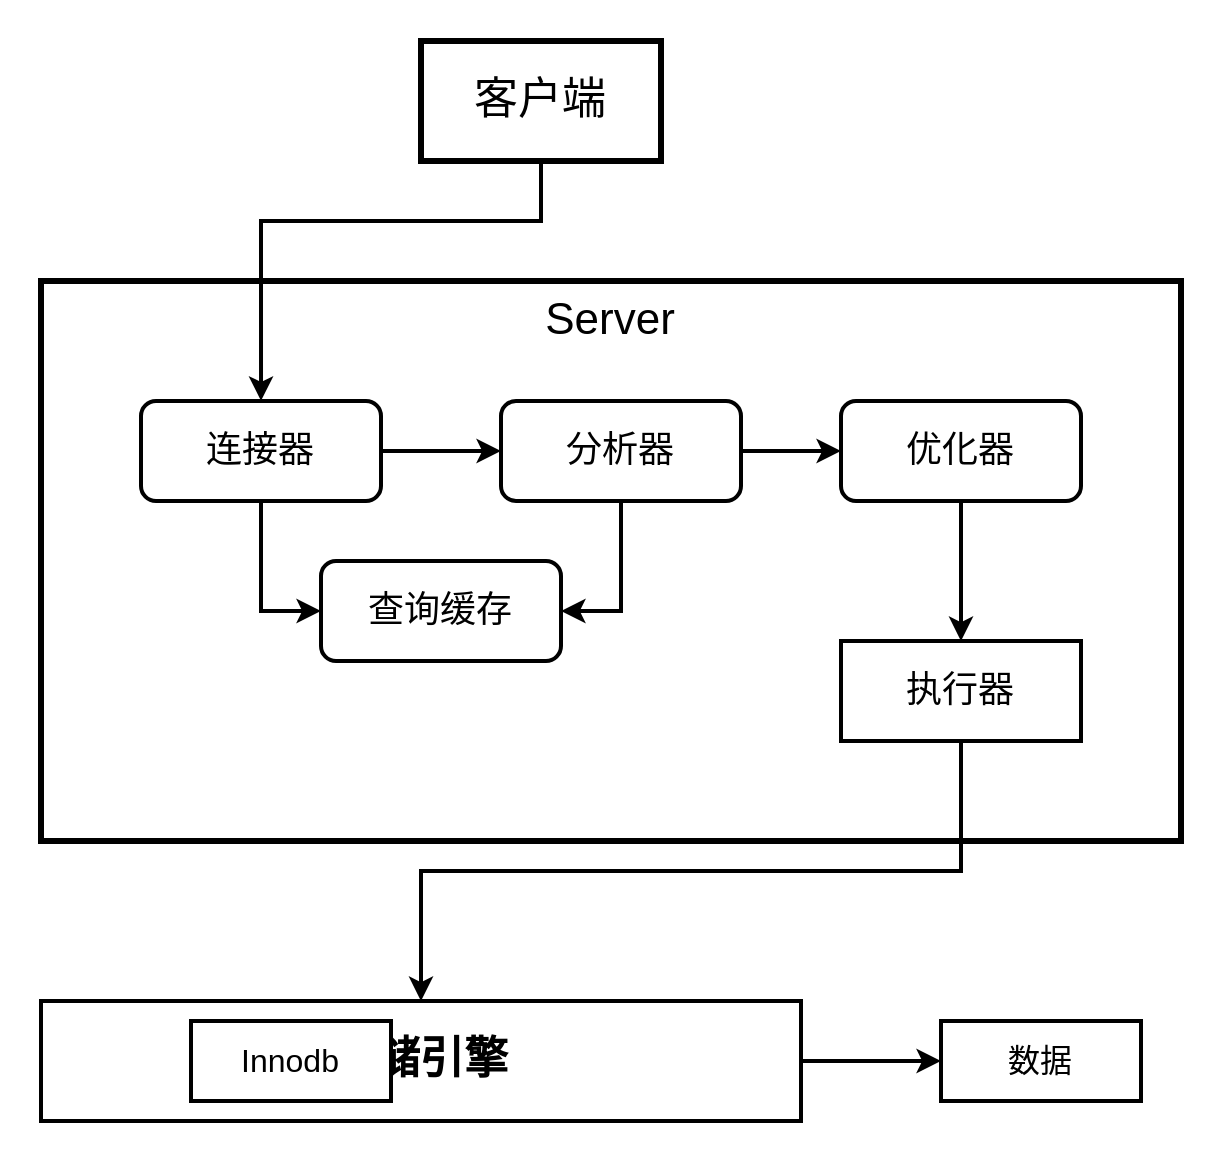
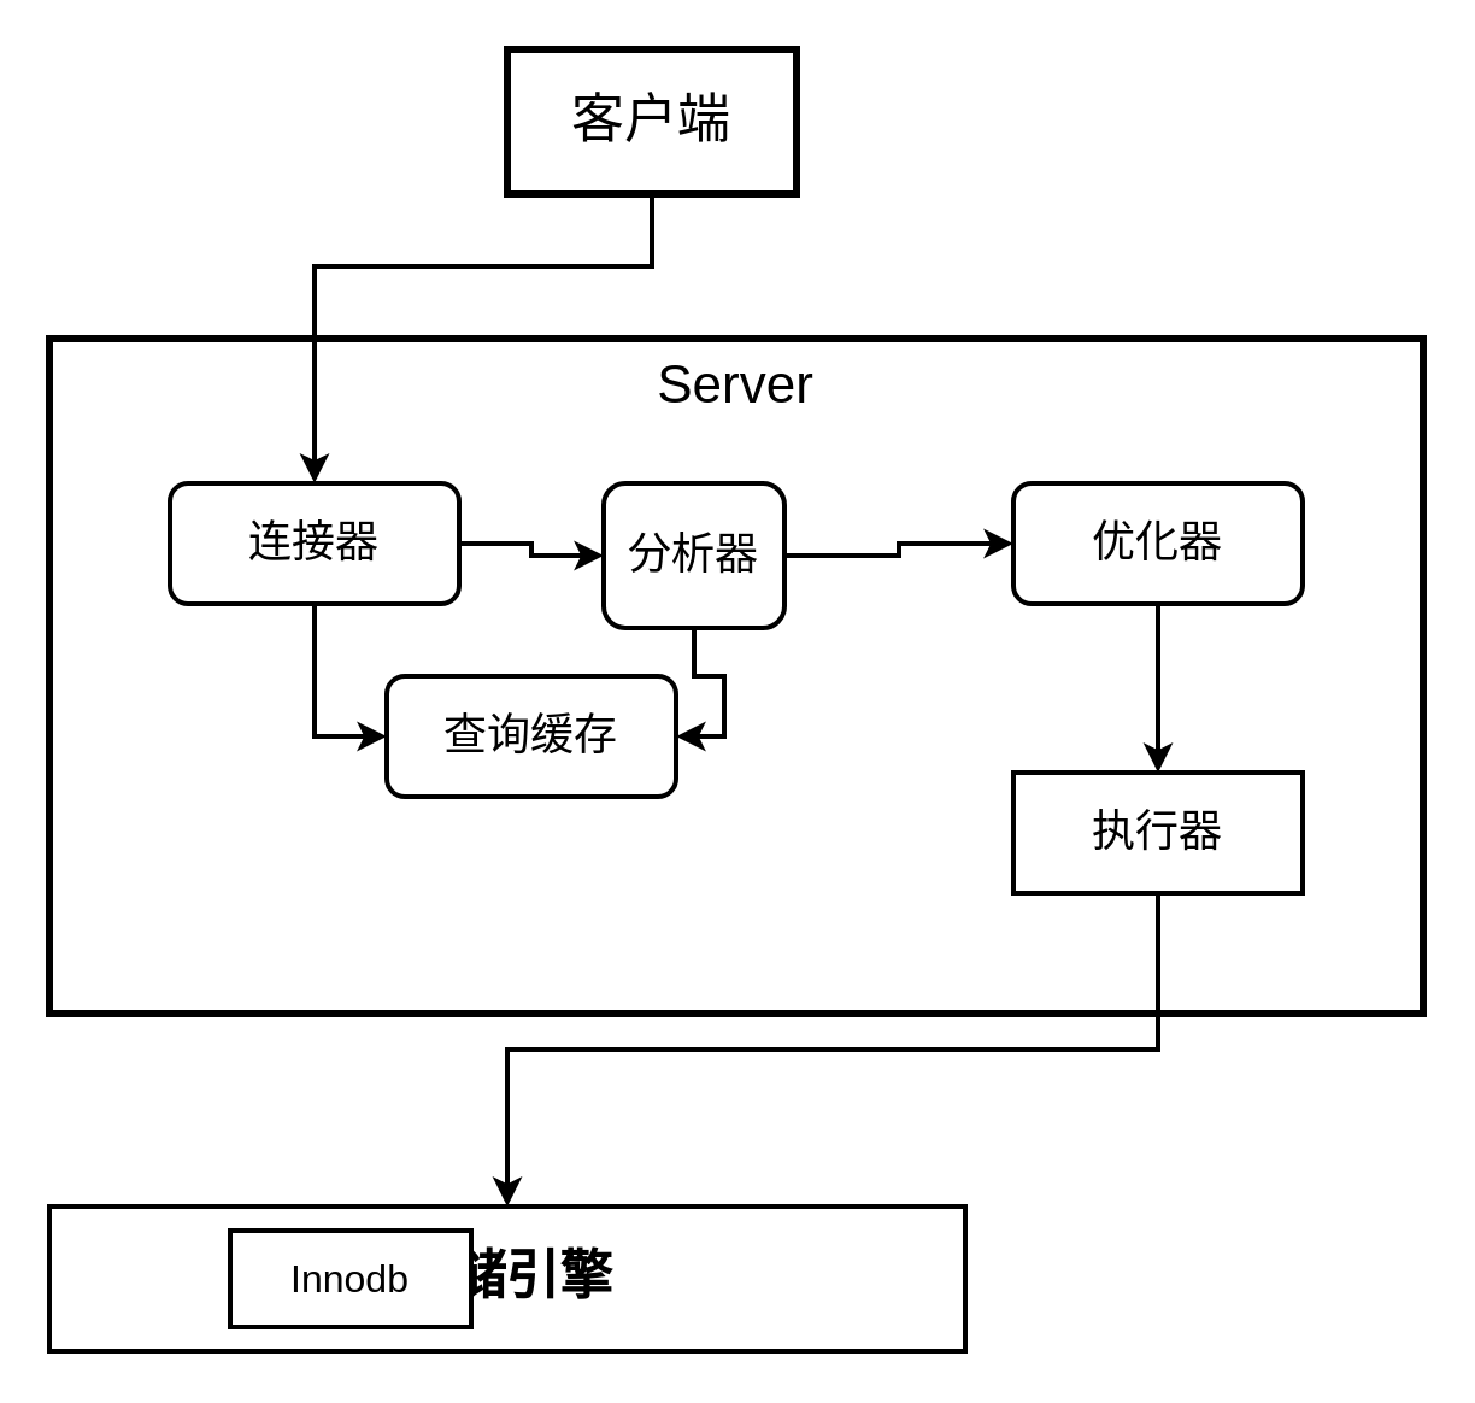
- <mxCell id="9" value="分析器" style="rounded=1;whiteSpace=wrap;html=1;strokeWidth=2;fontSize=18;" vertex="1" parent="1"><mxGeometry x="250" y="200" width="120" height="50" as="geometry" /></mxCell>
+ <mxCell id="9" value="分析器" style="rounded=1;whiteSpace=wrap;html=1;strokeWidth=2;fontSize=18;" vertex="1" parent="1"><mxGeometry x="250" y="200" width="75" height="60" as="geometry" /></mxCell>
- <mxCell id="16" style="edgeStyle=orthogonalEdgeStyle;rounded=0;orthogonalLoop=1;jettySize=auto;html=1;entryX=0;entryY=0.5;entryDx=0;entryDy=0;strokeWidth=2;" edge="1" parent="1" source="17" target="19"><mxGeometry relative="1" as="geometry" /></mxCell>
- <mxCell id="19" value="数据" style="rounded=0;whiteSpace=wrap;html=1;strokeWidth=2;fontSize=16;" vertex="1" parent="1"><mxGeometry x="470" y="510" width="100" height="40" as="geometry" /></mxCell>
